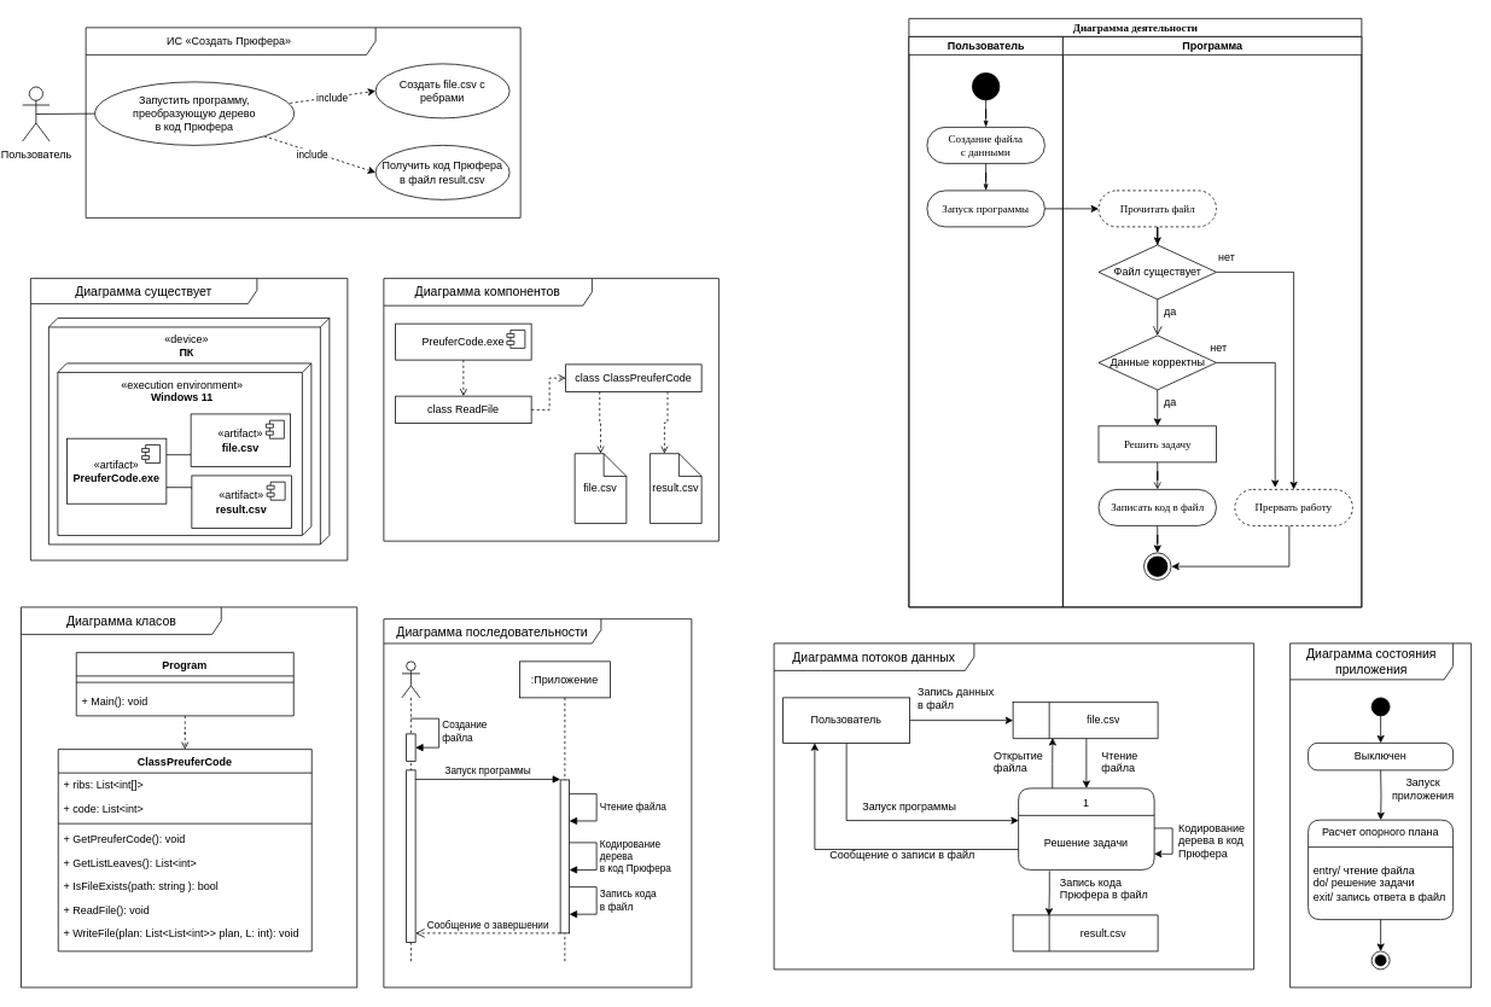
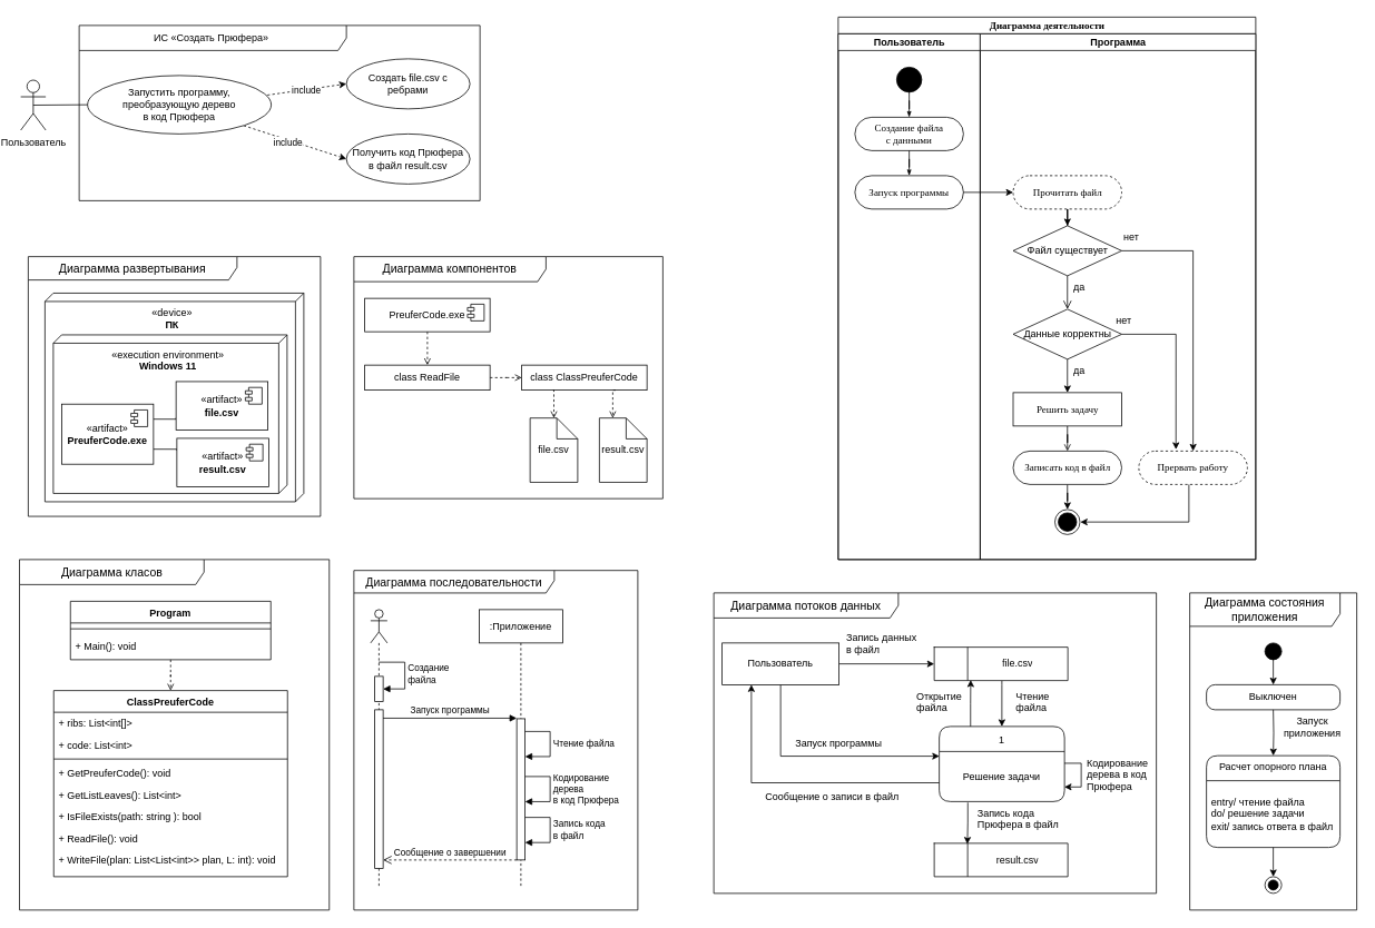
- <mxCell id="32" value="&lt;span style=&quot;font-size: 14px;&quot;&gt;Диаграмма существует&lt;/span&gt;" style="shape=umlFrame;whiteSpace=wrap;html=1;pointerEvents=0;recursiveResize=0;container=1;collapsible=0;width=250;height=28;verticalAlign=middle;" parent="1" vertex="1"><mxGeometry x="31" y="307" width="350" height="311.25" as="geometry" /></mxCell>
+ <mxCell id="32" value="&lt;span style=&quot;font-size: 14px;&quot;&gt;Диаграмма развертывания&lt;/span&gt;" style="shape=umlFrame;whiteSpace=wrap;html=1;pointerEvents=0;recursiveResize=0;container=1;collapsible=0;width=250;height=28;verticalAlign=middle;" parent="1" vertex="1"><mxGeometry x="31" y="307" width="350" height="311.25" as="geometry" /></mxCell>
- <mxCell id="36" value="&lt;div style=&quot;text-align: left;&quot;&gt;&lt;span style=&quot;background-color: initial;&quot;&gt;class &lt;/span&gt;&lt;span style=&quot;background-color: initial;&quot;&gt;ClassPreuferCode&lt;/span&gt;&lt;/div&gt;" style="html=1;align=center;verticalAlign=middle;dashed=0;whiteSpace=wrap;" parent="33" vertex="1"><mxGeometry x="201" y="95" width="150" height="30" as="geometry" /></mxCell>
+ <mxCell id="36" value="&lt;div style=&quot;text-align: left;&quot;&gt;&lt;span style=&quot;background-color: initial;&quot;&gt;class &lt;/span&gt;&lt;span style=&quot;background-color: initial;&quot;&gt;ClassPreuferCode&lt;/span&gt;&lt;/div&gt;" style="html=1;align=center;verticalAlign=middle;dashed=0;whiteSpace=wrap;" parent="33" vertex="1"><mxGeometry x="201" y="130" width="150" height="30" as="geometry" /></mxCell>
- <mxCell id="99" value="&lt;div style=&quot;text-align: center;&quot;&gt;&lt;span style=&quot;background-color: initial;&quot;&gt;Сообщение о записи в файл&lt;/span&gt;&lt;/div&gt;" style="text;whiteSpace=wrap;html=1;labelBackgroundColor=none;" parent="97" vertex="1"><mxGeometry x="60" y="220" width="180" height="27" as="geometry" /></mxCell>
+ <mxCell id="99" value="&lt;div style=&quot;text-align: center;&quot;&gt;&lt;span style=&quot;background-color: initial;&quot;&gt;Сообщение о записи в файл&lt;/span&gt;&lt;/div&gt;" style="text;whiteSpace=wrap;html=1;labelBackgroundColor=none;" parent="97" vertex="1"><mxGeometry x="60" y="230" width="180" height="27" as="geometry" /></mxCell>
